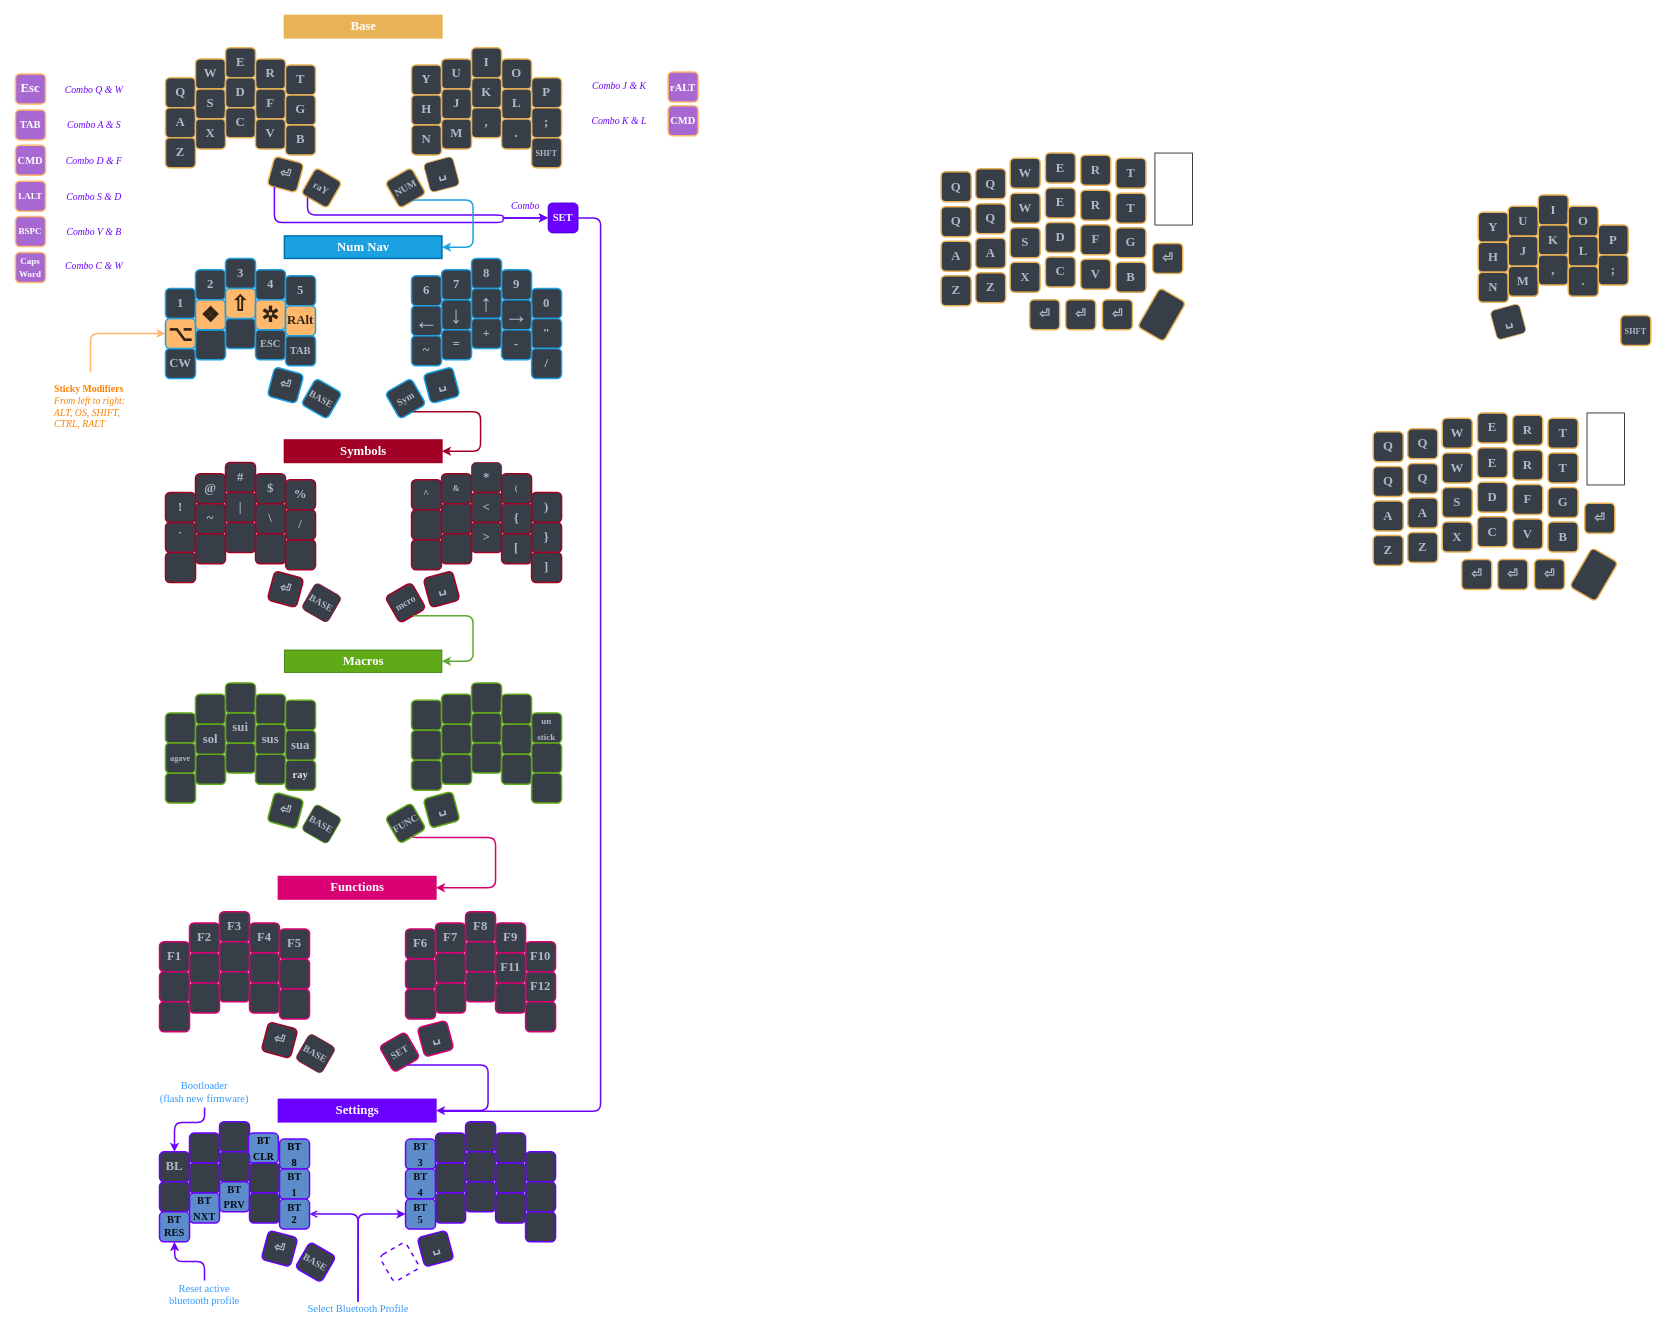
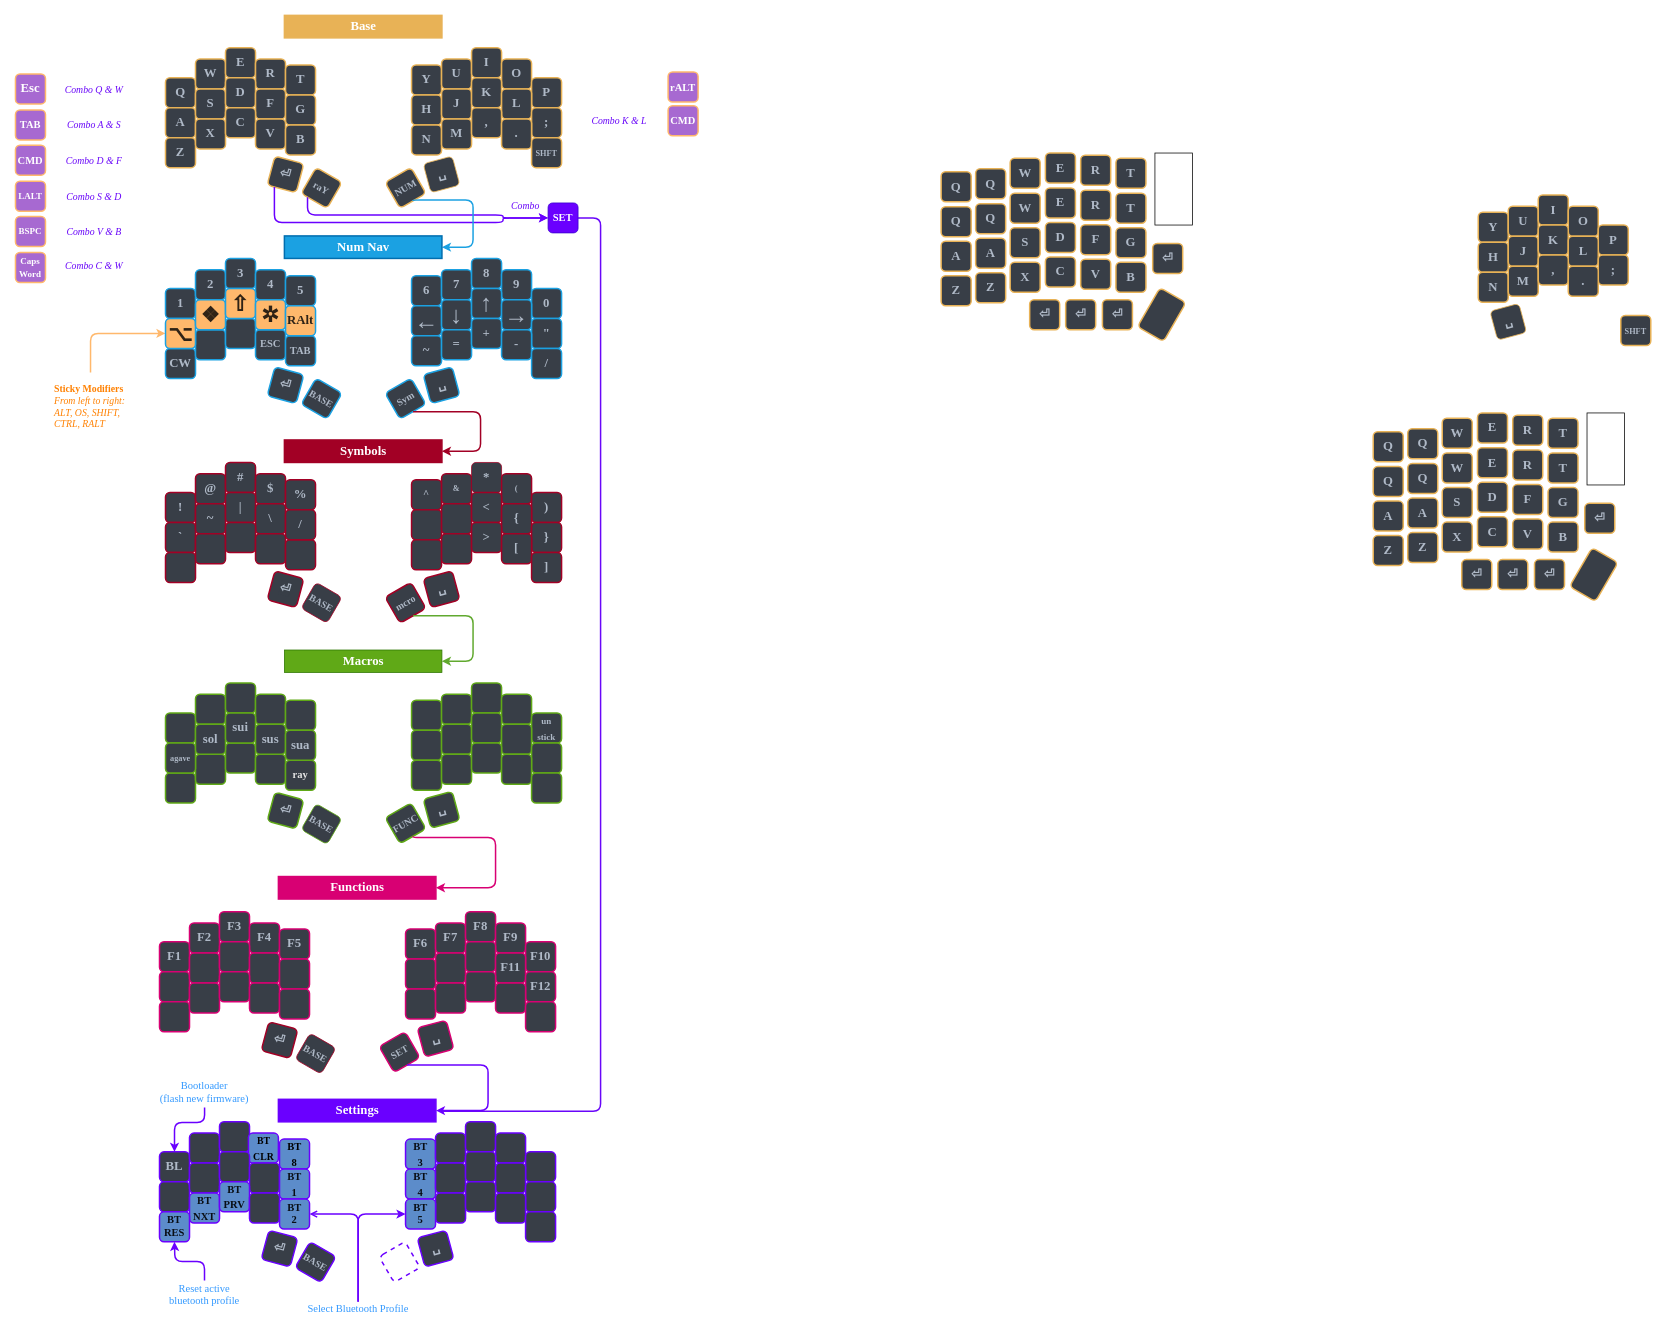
- <mxCell id="229" value="Combo J &amp;amp; K" style="text;html=1;strokeColor=none;fillColor=none;align=center;verticalAlign=middle;whiteSpace=wrap;rounded=0;shadow=0;glass=0;sketch=0;fontFamily=Verdana;fontSize=13;fontColor=#6906F9;fontStyle=2" parent="1" vertex="1"><mxGeometry x="770" y="103.5" width="110" height="20" as="geometry" /></mxCell>
